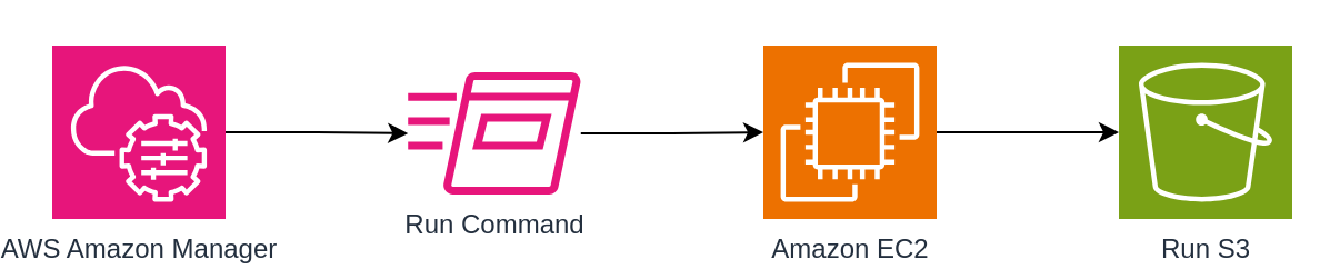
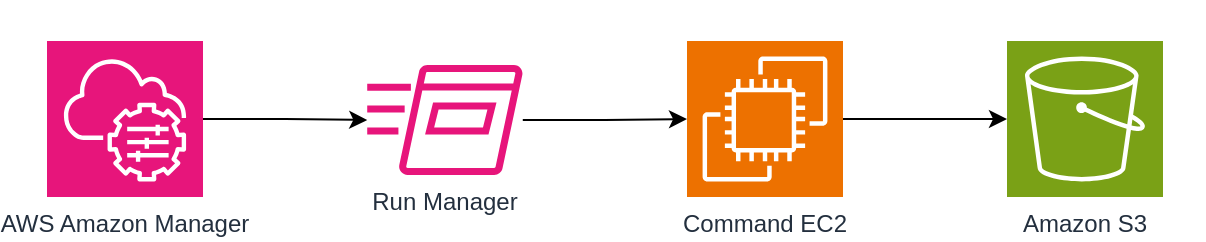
- <mxCell id="5" value="Run Command" style="sketch=0;outlineConnect=0;fontColor=#232F3E;gradientColor=none;fillColor=#E7157B;strokeColor=none;dashed=0;verticalLabelPosition=bottom;verticalAlign=top;align=center;html=1;fontSize=12;fontStyle=0;aspect=fixed;pointerEvents=1;shape=mxgraph.aws4.run_command;" vertex="1" parent="1"><mxGeometry x="180" y="32" width="78" height="55" as="geometry" /></mxCell>
+ <mxCell id="5" value="Run Manager" style="sketch=0;outlineConnect=0;fontColor=#232F3E;gradientColor=none;fillColor=#E7157B;strokeColor=none;dashed=0;verticalLabelPosition=bottom;verticalAlign=top;align=center;html=1;fontSize=12;fontStyle=0;aspect=fixed;pointerEvents=1;shape=mxgraph.aws4.run_command;" vertex="1" parent="1"><mxGeometry x="180" y="32" width="78" height="55" as="geometry" /></mxCell>
- <mxCell id="7" value="Amazon EC2" style="sketch=0;points=[[0,0,0],[0.25,0,0],[0.5,0,0],[0.75,0,0],[1,0,0],[0,1,0],[0.25,1,0],[0.5,1,0],[0.75,1,0],[1,1,0],[0,0.25,0],[0,0.5,0],[0,0.75,0],[1,0.25,0],[1,0.5,0],[1,0.75,0]];outlineConnect=0;fontColor=#232F3E;fillColor=#ED7100;strokeColor=#ffffff;dashed=0;verticalLabelPosition=bottom;verticalAlign=top;align=center;html=1;fontSize=12;fontStyle=0;aspect=fixed;shape=mxgraph.aws4.resourceIcon;resIcon=mxgraph.aws4.ec2;" vertex="1" parent="1"><mxGeometry x="340" y="20" width="78" height="78" as="geometry" /></mxCell>
+ <mxCell id="7" value="Command EC2" style="sketch=0;points=[[0,0,0],[0.25,0,0],[0.5,0,0],[0.75,0,0],[1,0,0],[0,1,0],[0.25,1,0],[0.5,1,0],[0.75,1,0],[1,1,0],[0,0.25,0],[0,0.5,0],[0,0.75,0],[1,0.25,0],[1,0.5,0],[1,0.75,0]];outlineConnect=0;fontColor=#232F3E;fillColor=#ED7100;strokeColor=#ffffff;dashed=0;verticalLabelPosition=bottom;verticalAlign=top;align=center;html=1;fontSize=12;fontStyle=0;aspect=fixed;shape=mxgraph.aws4.resourceIcon;resIcon=mxgraph.aws4.ec2;" vertex="1" parent="1"><mxGeometry x="340" y="20" width="78" height="78" as="geometry" /></mxCell>
- <mxCell id="8" value="Run S3" style="sketch=0;points=[[0,0,0],[0.25,0,0],[0.5,0,0],[0.75,0,0],[1,0,0],[0,1,0],[0.25,1,0],[0.5,1,0],[0.75,1,0],[1,1,0],[0,0.25,0],[0,0.5,0],[0,0.75,0],[1,0.25,0],[1,0.5,0],[1,0.75,0]];outlineConnect=0;fontColor=#232F3E;fillColor=#7AA116;strokeColor=#ffffff;dashed=0;verticalLabelPosition=bottom;verticalAlign=top;align=center;html=1;fontSize=12;fontStyle=0;aspect=fixed;shape=mxgraph.aws4.resourceIcon;resIcon=mxgraph.aws4.s3;" vertex="1" parent="1"><mxGeometry x="500" y="20" width="78" height="78" as="geometry" /></mxCell>
+ <mxCell id="8" value="Amazon S3" style="sketch=0;points=[[0,0,0],[0.25,0,0],[0.5,0,0],[0.75,0,0],[1,0,0],[0,1,0],[0.25,1,0],[0.5,1,0],[0.75,1,0],[1,1,0],[0,0.25,0],[0,0.5,0],[0,0.75,0],[1,0.25,0],[1,0.5,0],[1,0.75,0]];outlineConnect=0;fontColor=#232F3E;fillColor=#7AA116;strokeColor=#ffffff;dashed=0;verticalLabelPosition=bottom;verticalAlign=top;align=center;html=1;fontSize=12;fontStyle=0;aspect=fixed;shape=mxgraph.aws4.resourceIcon;resIcon=mxgraph.aws4.s3;" vertex="1" parent="1"><mxGeometry x="500" y="20" width="78" height="78" as="geometry" /></mxCell>
